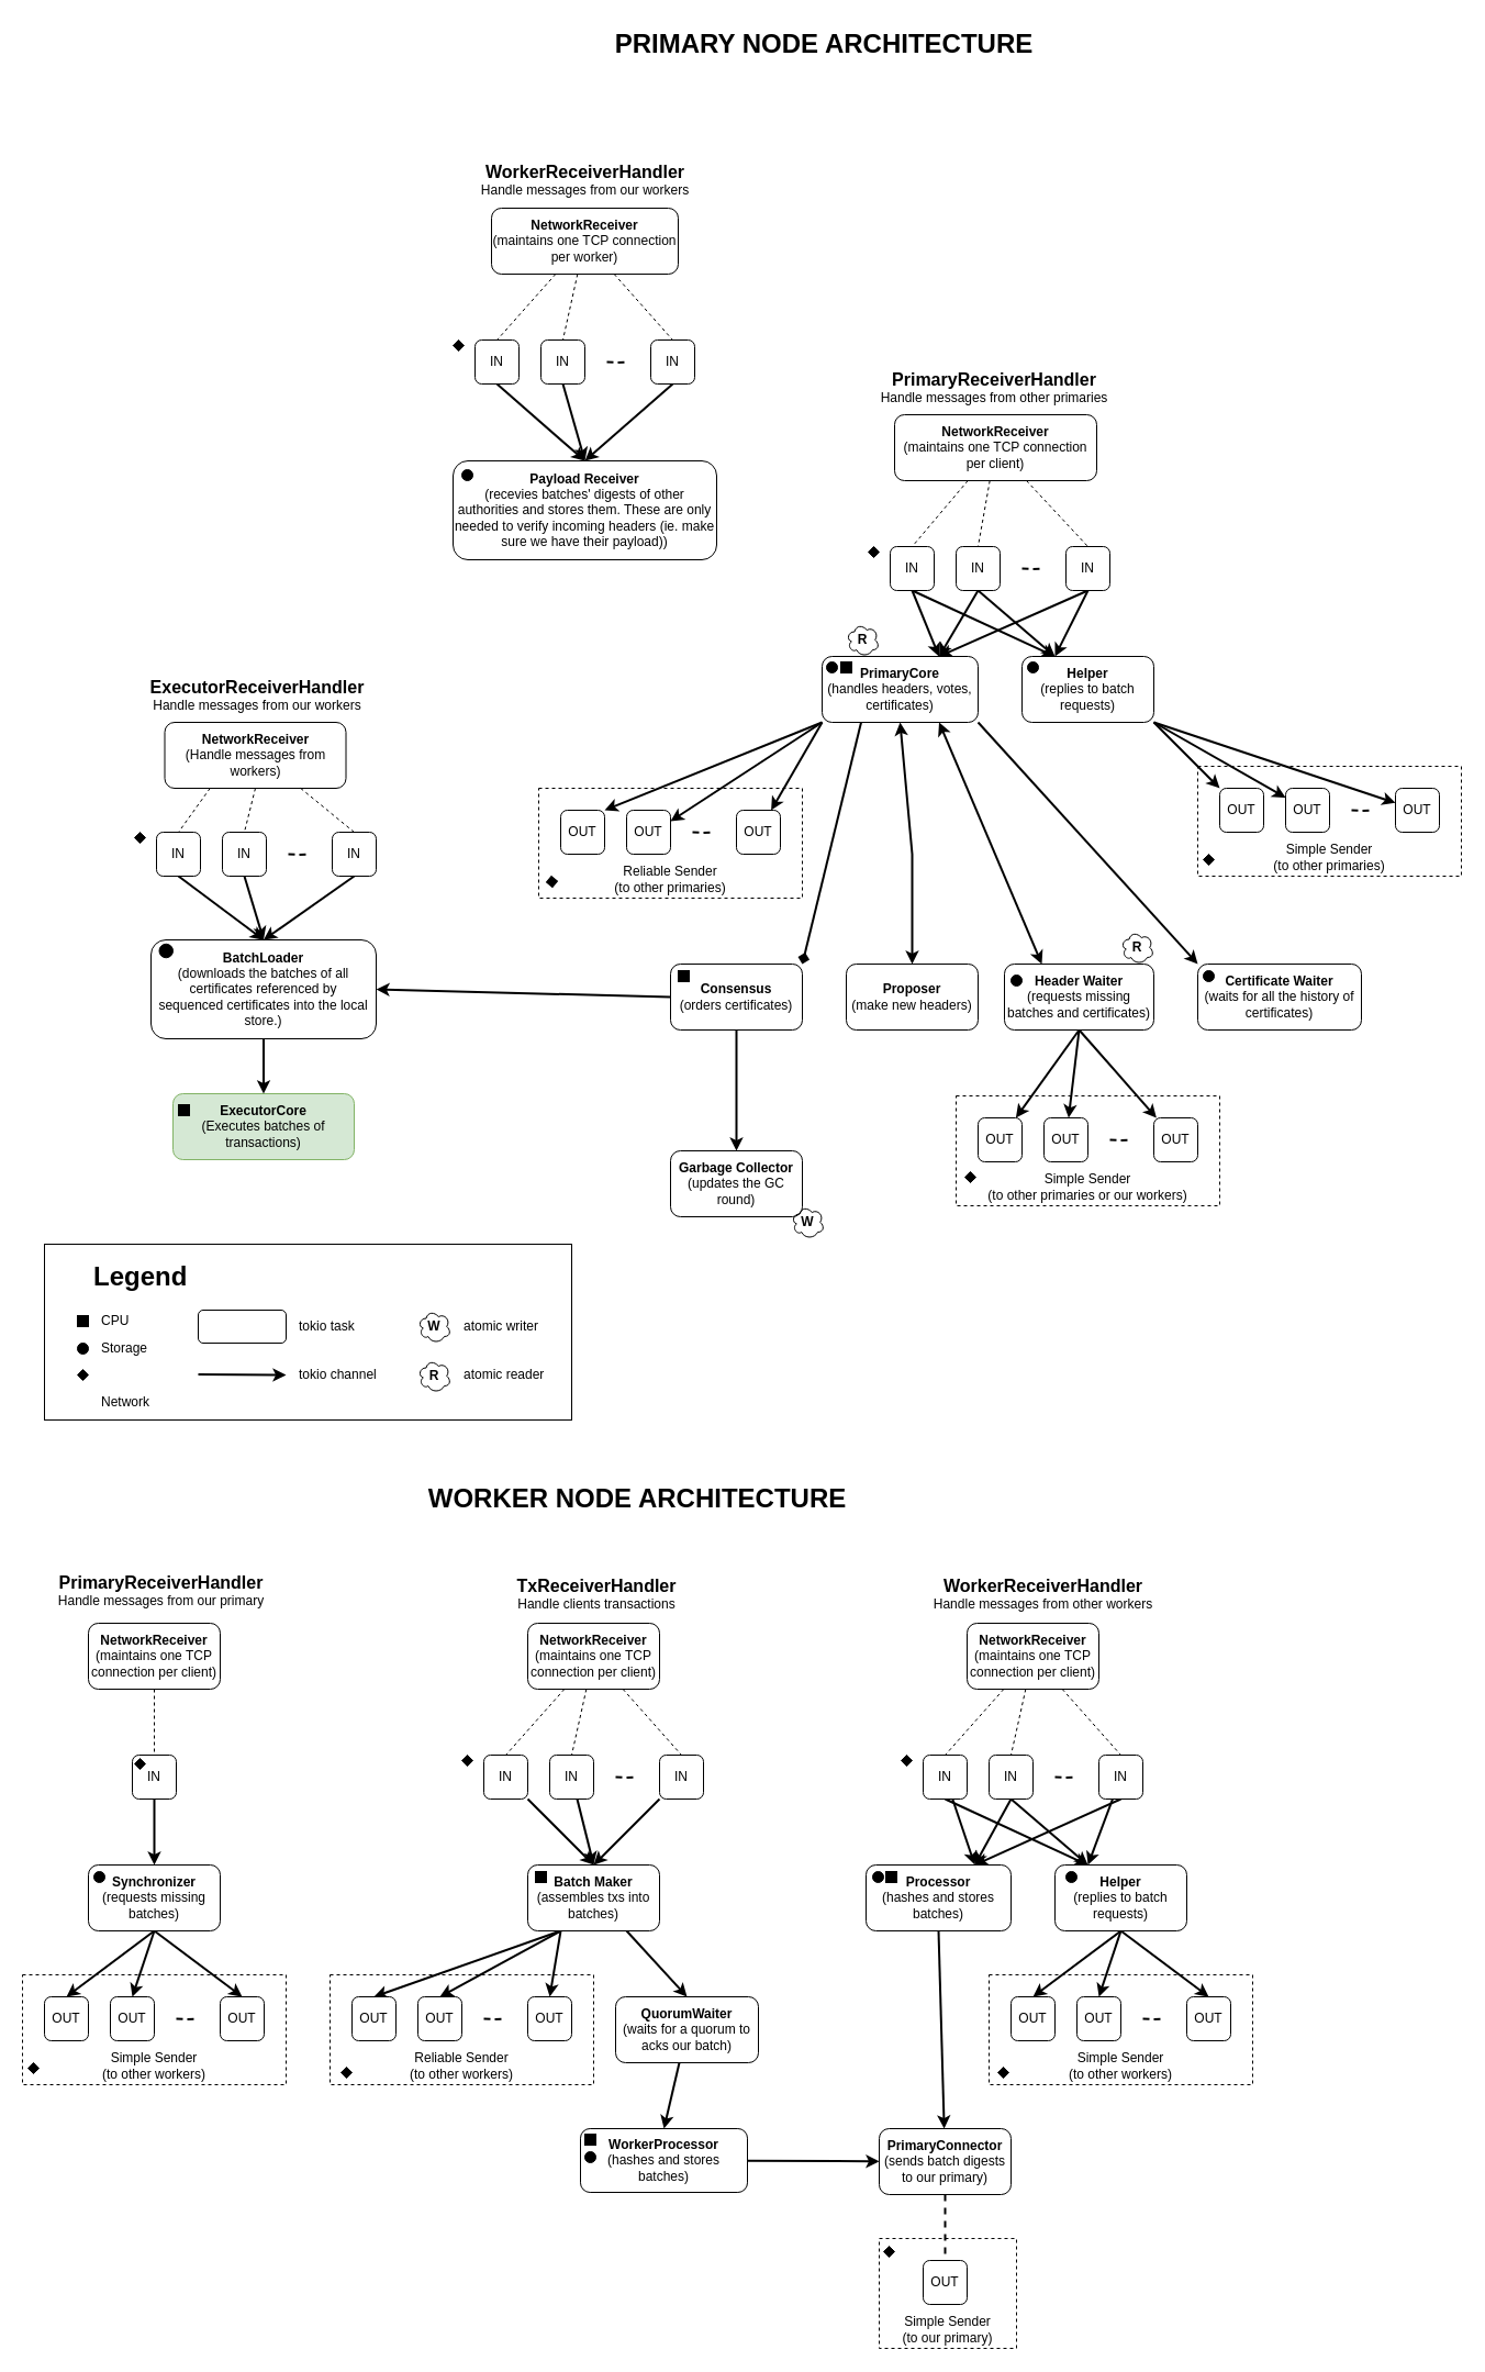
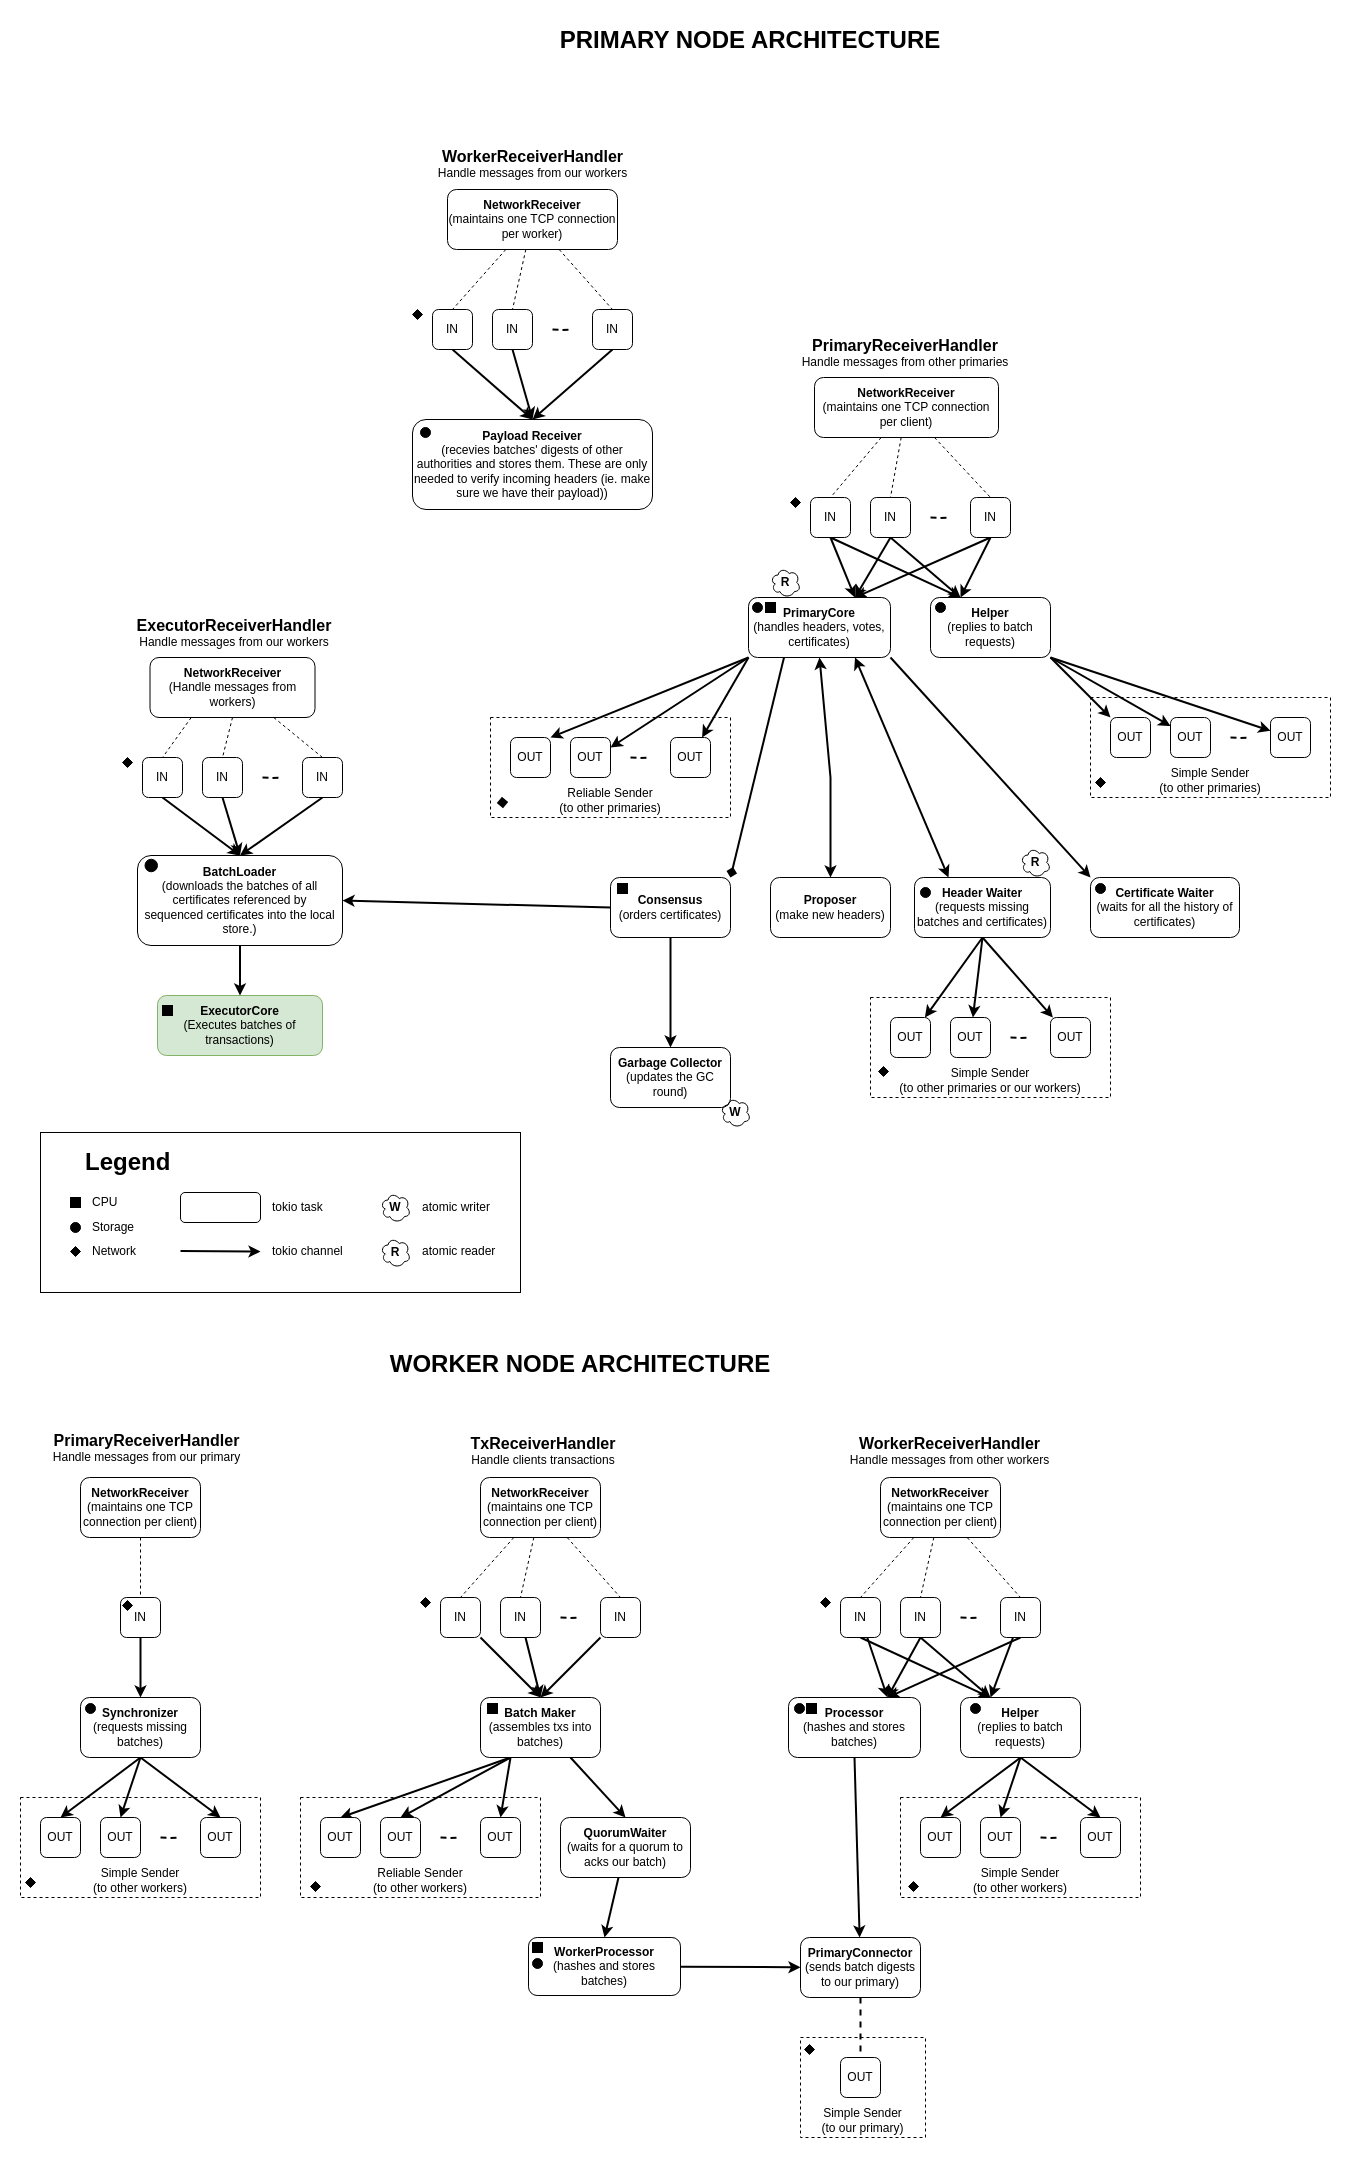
- <mxCell id="182" value="Network" style="text;html=1;strokeColor=none;fillColor=none;align=left;verticalAlign=middle;whiteSpace=wrap;rounded=0;" parent="172" vertex="1"><mxGeometry x="50" y="134" width="100" height="20" as="geometry" /></mxCell>
+ <mxCell id="182" value="Network" style="text;html=1;strokeColor=none;fillColor=none;align=left;verticalAlign=middle;whiteSpace=wrap;rounded=0;" parent="172" vertex="1"><mxGeometry x="50" y="109" width="100" height="20" as="geometry" /></mxCell>
